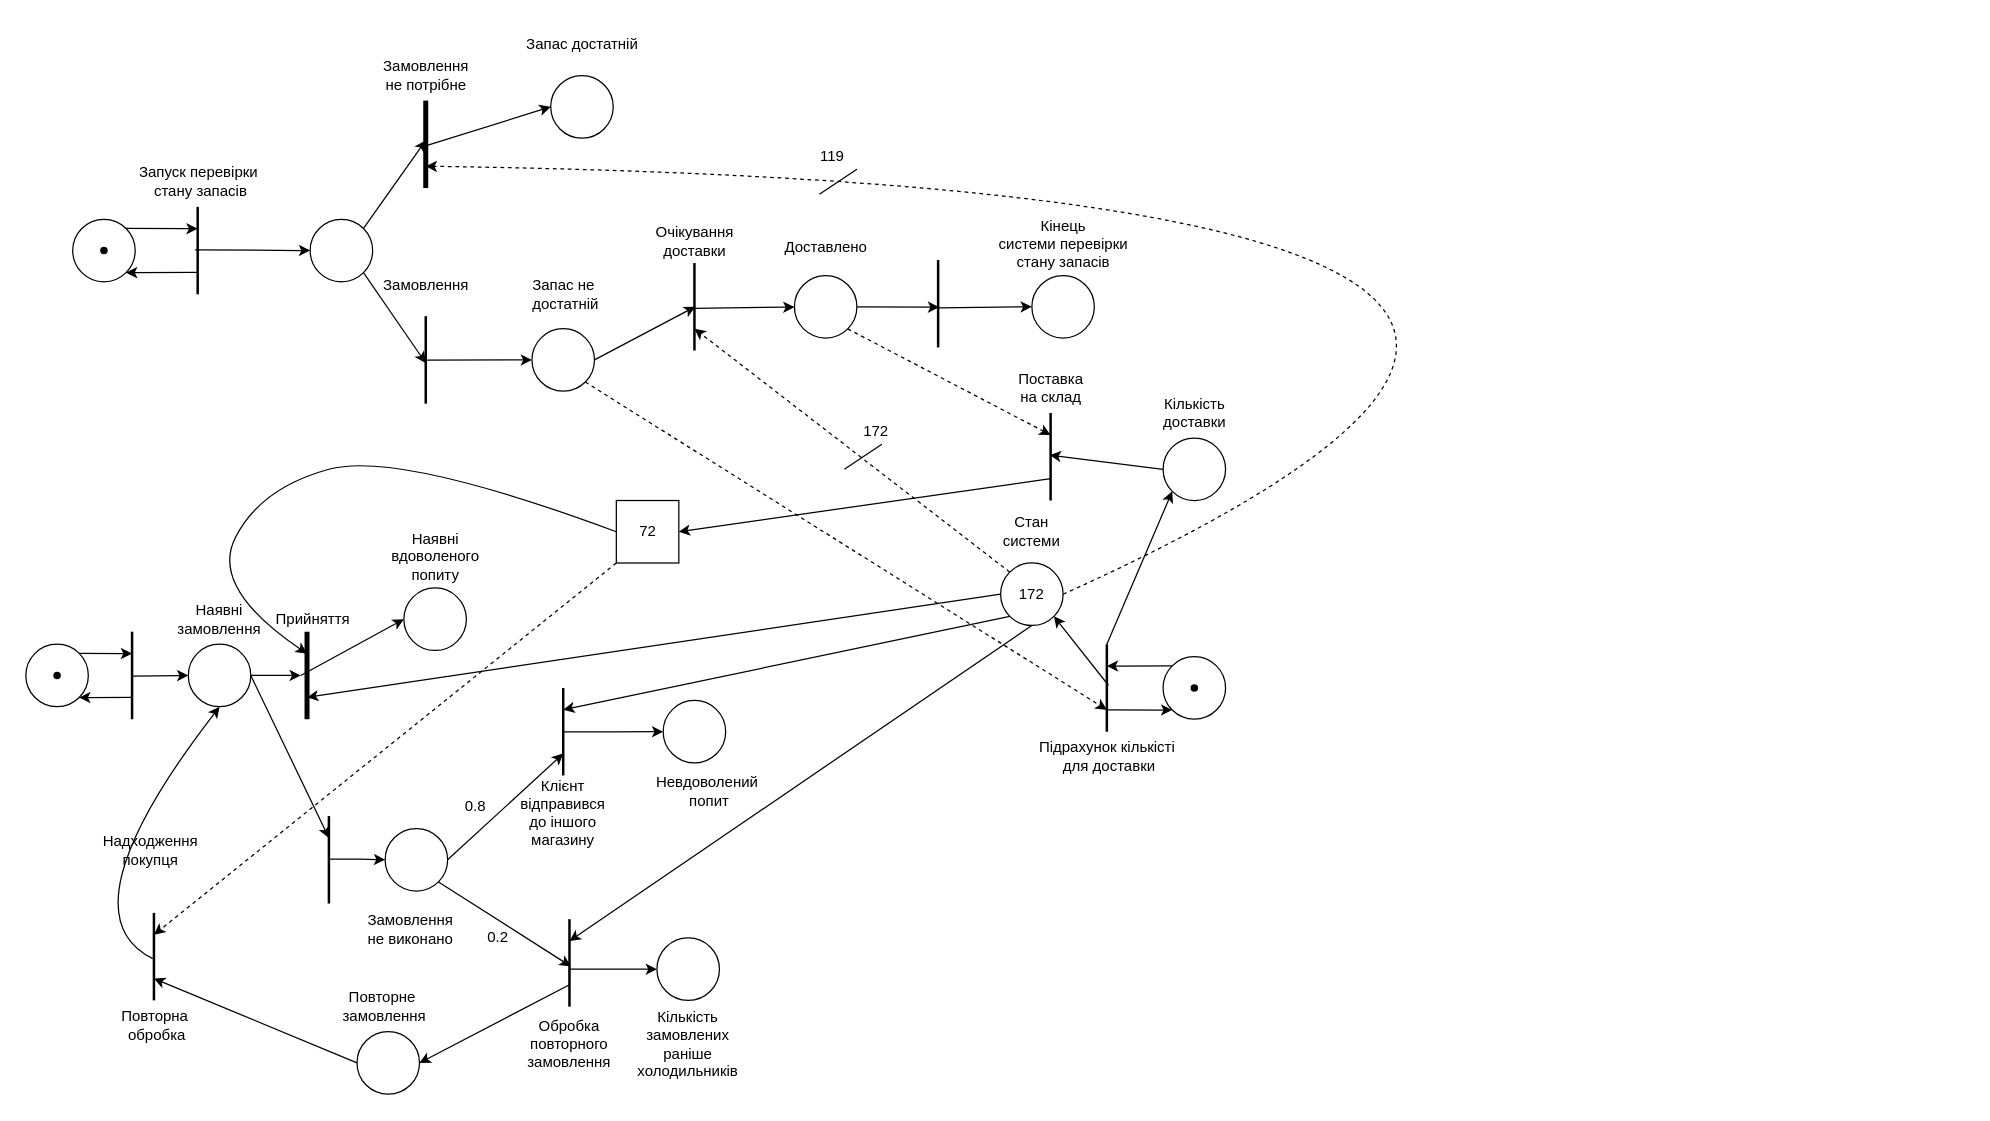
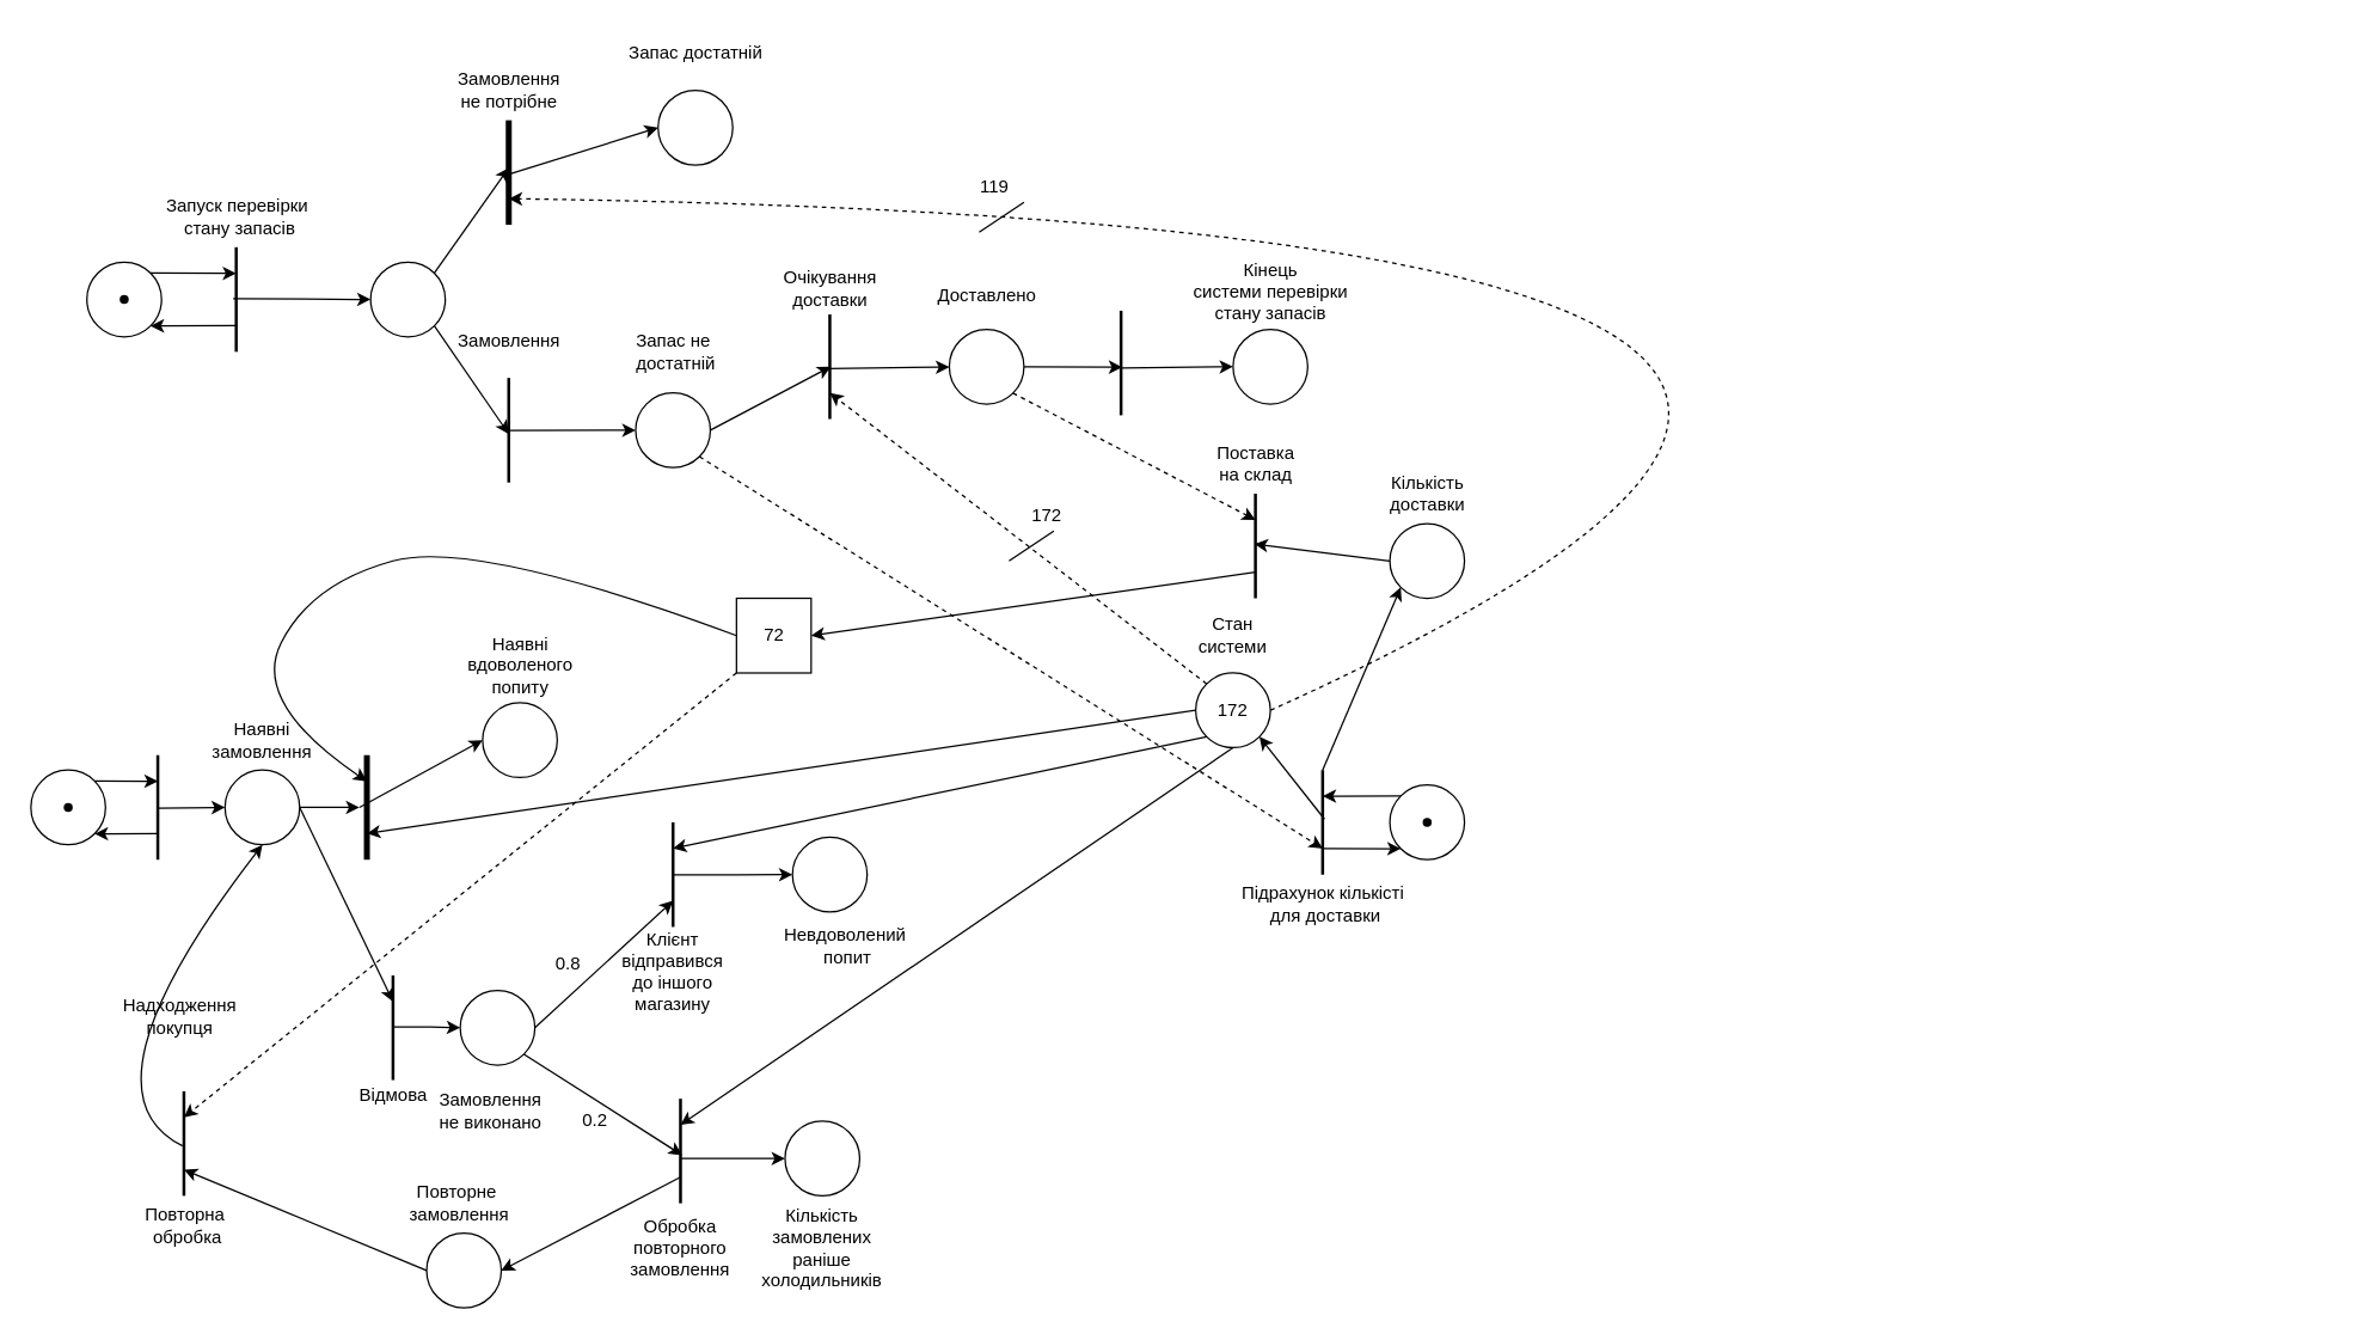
- <mxCell id="18" value="Прийняття" style="text;html=1;strokeColor=none;fillColor=none;align=center;verticalAlign=middle;whiteSpace=wrap;rounded=0;" parent="1" vertex="1"><mxGeometry x="230" y="485" width="40" height="20" as="geometry" /></mxCell>
+ <mxCell id="19" value="Відмова" style="text;html=1;strokeColor=none;fillColor=none;align=center;verticalAlign=middle;whiteSpace=wrap;rounded=0;" parent="1" vertex="1"><mxGeometry x="242.5" y="722.5" width="40" height="20" as="geometry" /></mxCell>
